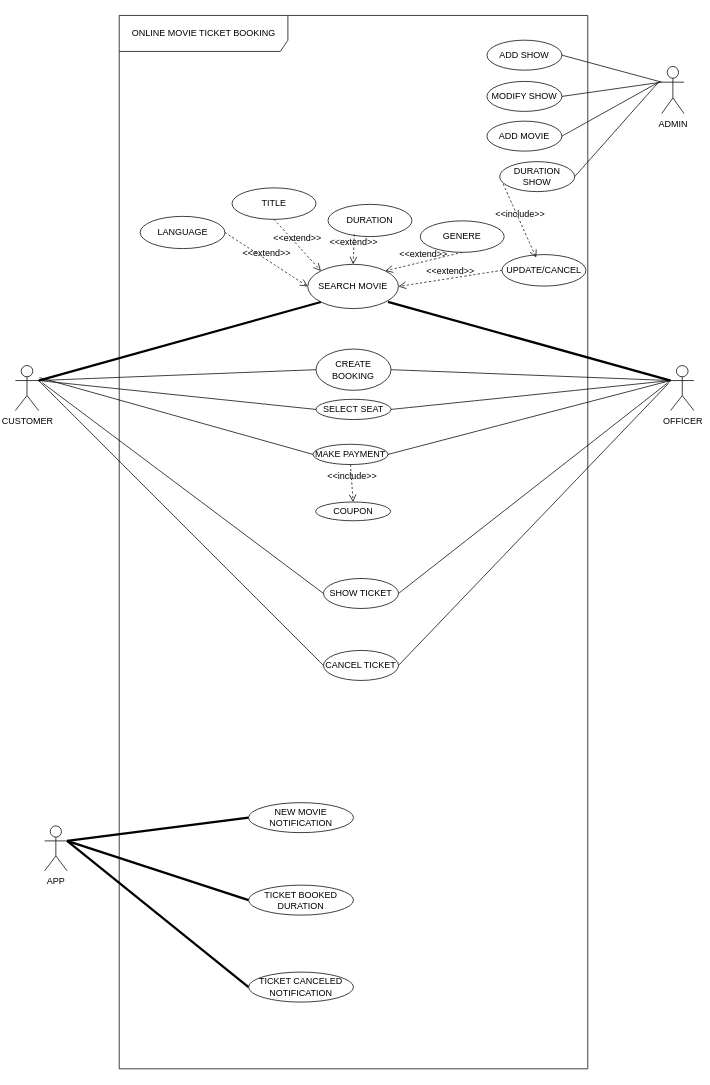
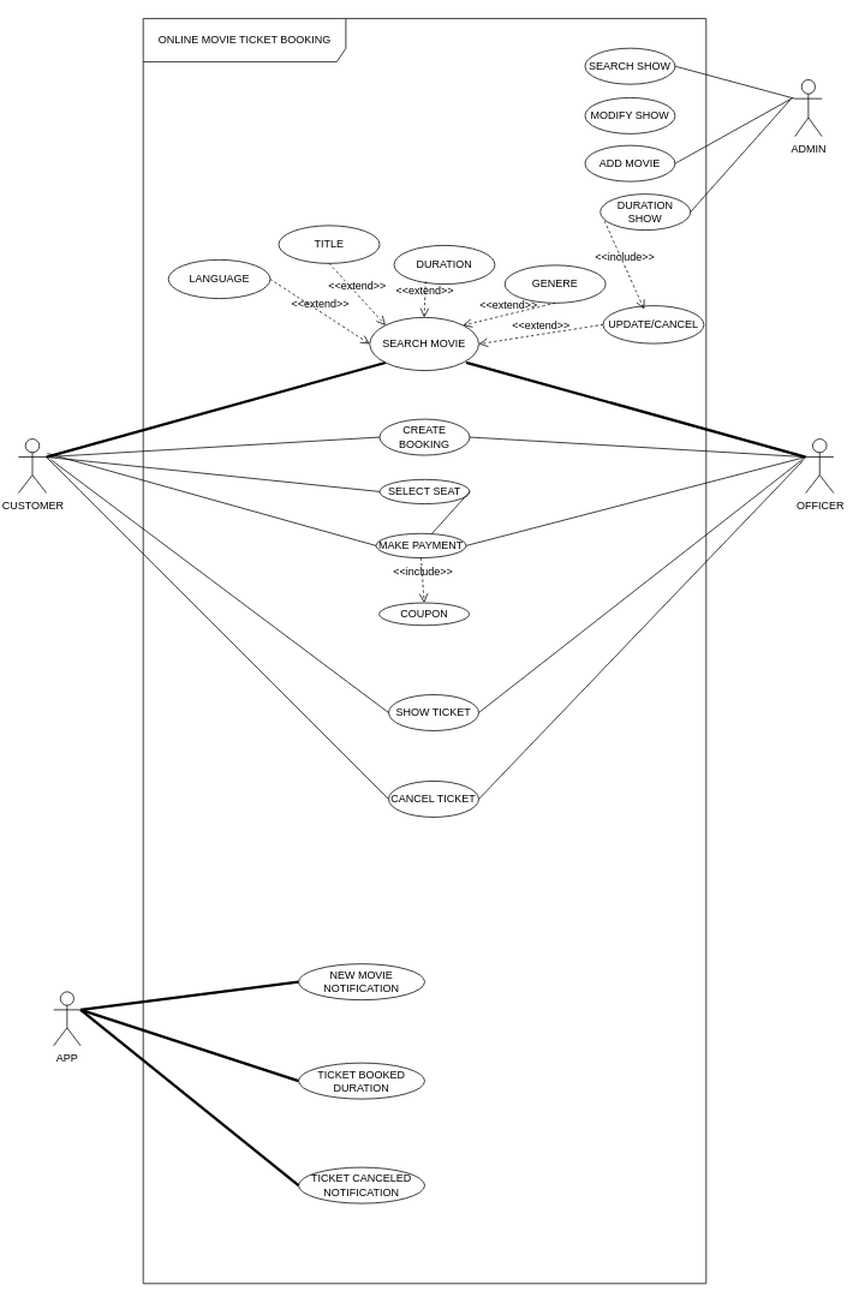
- <mxCell id="16" value="ADD SHOW" style="ellipse;whiteSpace=wrap;html=1;align=center;" vertex="1" parent="1"><mxGeometry x="649" y="53" width="100" height="40" as="geometry" /></mxCell>
+ <mxCell id="16" value="SEARCH SHOW" style="ellipse;whiteSpace=wrap;html=1;align=center;" vertex="1" parent="1"><mxGeometry x="649" y="53" width="100" height="40" as="geometry" /></mxCell>
- <mxCell id="23" value="" style="endArrow=none;html=1;rounded=0;fontSize=12;startSize=8;endSize=8;curved=1;exitX=1;exitY=0.5;exitDx=0;exitDy=0;entryX=0;entryY=0.333;entryDx=0;entryDy=0;entryPerimeter=0;" edge="1" parent="1" source="19" target="15"><mxGeometry relative="1" as="geometry"><mxPoint x="487" y="500" as="sourcePoint" /><mxPoint x="647" y="500" as="targetPoint" /></mxGeometry></mxCell>
- <mxCell id="30" value="CREATE BOOKING" style="ellipse;whiteSpace=wrap;html=1;align=center;" vertex="1" parent="1"><mxGeometry x="421" y="465" width="100" height="55" as="geometry" /></mxCell>
+ <mxCell id="30" value="CREATE BOOKING" style="ellipse;whiteSpace=wrap;html=1;align=center;" vertex="1" parent="1"><mxGeometry x="421" y="465" width="100" height="40" as="geometry" /></mxCell>
- <mxCell id="36" value="" style="endArrow=none;html=1;rounded=0;fontSize=12;startSize=8;endSize=8;curved=1;entryX=0;entryY=0.333;entryDx=0;entryDy=0;entryPerimeter=0;exitX=1;exitY=0.5;exitDx=0;exitDy=0;" edge="1" parent="1" source="31" target="3"><mxGeometry relative="1" as="geometry"><mxPoint x="611" y="562" as="sourcePoint" /><mxPoint x="771" y="562" as="targetPoint" /></mxGeometry></mxCell>
+ <mxCell id="36" value="" style="endArrow=none;html=1;rounded=0;fontSize=12;startSize=8;endSize=8;curved=1;exitX=1;exitY=0.5;exitDx=0;exitDy=0;" edge="1" parent="1" source="31" target="32"><mxGeometry relative="1" as="geometry"><mxPoint x="611" y="562" as="sourcePoint" /><mxPoint x="771" y="562" as="targetPoint" /></mxGeometry></mxCell>
